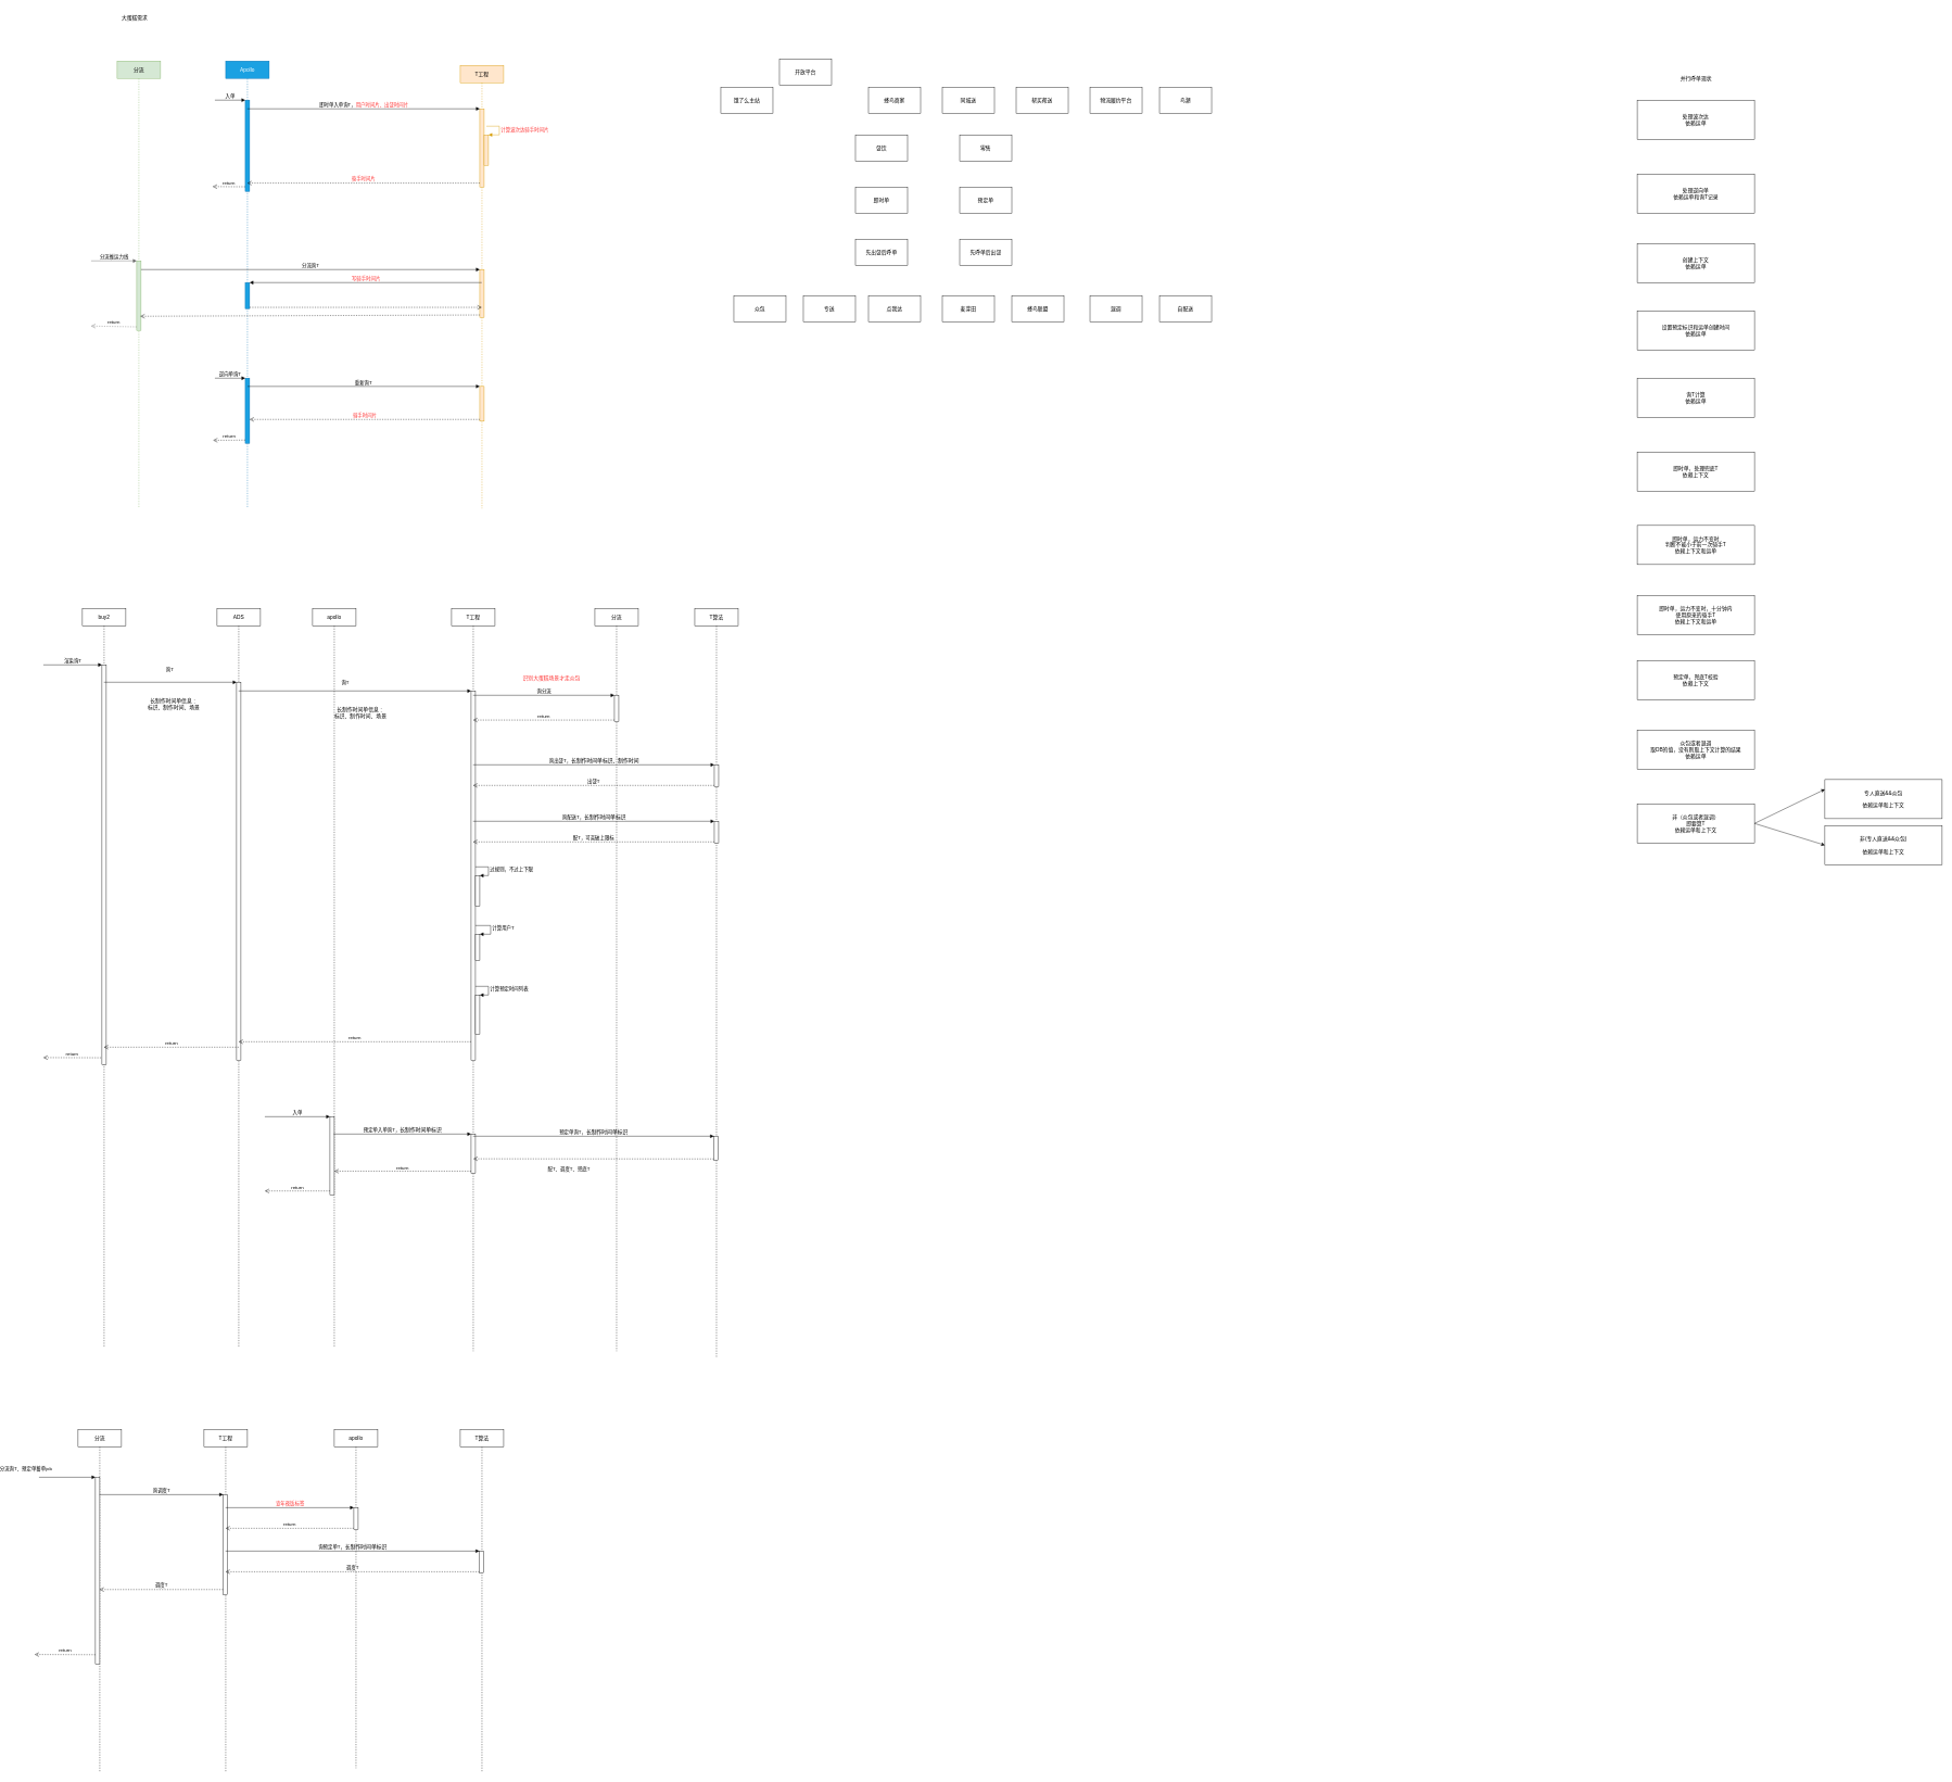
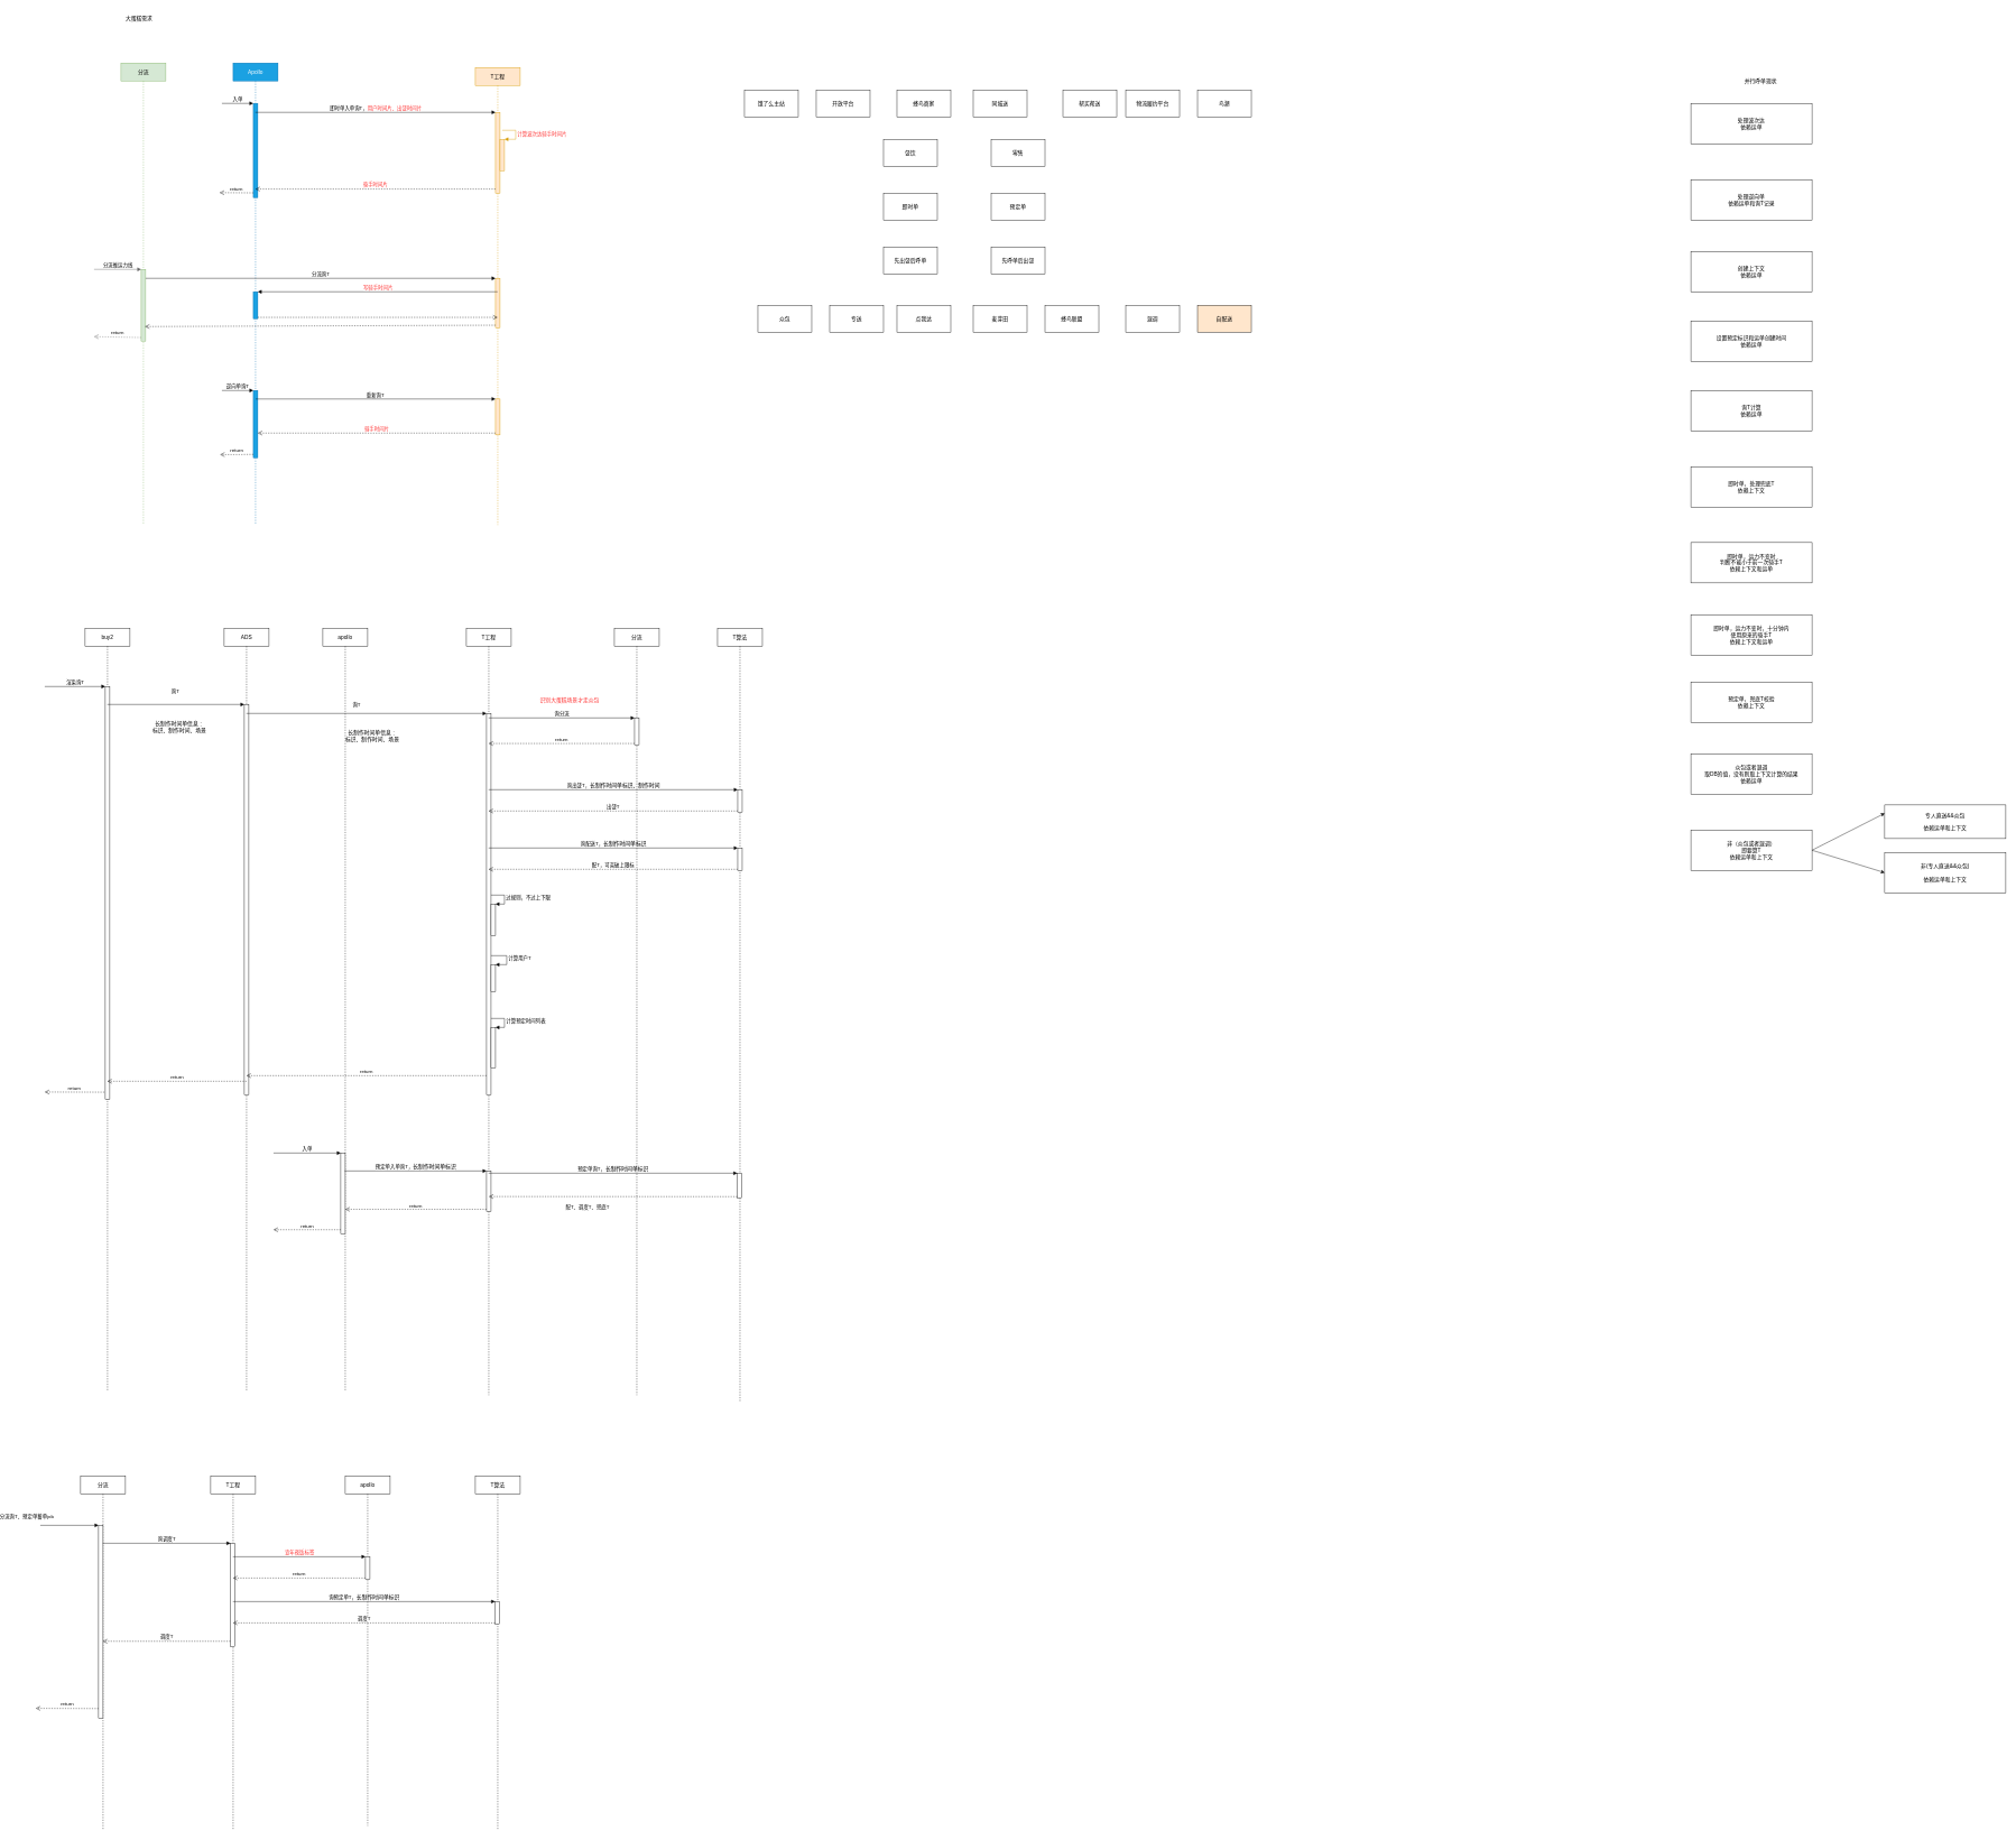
- <mxCell id="27" value="开放平台" style="whiteSpace=wrap;html=1;fontColor=#000000;" parent="1" vertex="1"><mxGeometry x="1635" y="135" width="120" height="60" as="geometry" /></mxCell>
+ <mxCell id="27" value="开放平台" style="whiteSpace=wrap;html=1;fontColor=#000000;" parent="1" vertex="1"><mxGeometry x="1660" y="200" width="120" height="60" as="geometry" /></mxCell>
- <mxCell id="112" value="并行呼单现状" style="text;html=1;align=center;verticalAlign=middle;resizable=0;points=[];autosize=1;strokeColor=none;fillColor=none;" vertex="1" parent="1"><mxGeometry x="3680" y="160" width="130" height="40" as="geometry" /></mxCell>
+ <mxCell id="112" value="并行呼单现状" style="text;html=1;align=center;verticalAlign=middle;resizable=0;points=[];autosize=1;strokeColor=none;fillColor=none;" vertex="1" parent="1"><mxGeometry x="3700" y="160" width="130" height="40" as="geometry" /></mxCell>
- <mxCell id="29" value="帮买帮送" style="whiteSpace=wrap;html=1;fontColor=#000000;" parent="1" vertex="1"><mxGeometry x="2180" y="200" width="120" height="60" as="geometry" /></mxCell>
+ <mxCell id="29" value="帮买帮送" style="whiteSpace=wrap;html=1;fontColor=#000000;" parent="1" vertex="1"><mxGeometry x="2210" y="200" width="120" height="60" as="geometry" /></mxCell>
- <mxCell id="37" value="自配送" style="whiteSpace=wrap;html=1;fontColor=#000000;" parent="1" vertex="1"><mxGeometry x="2510" y="680" width="120" height="60" as="geometry" /></mxCell>
+ <mxCell id="37" value="自配送" style="whiteSpace=wrap;html=1;fontColor=#000000;fillColor=#ffe6cc;" parent="1" vertex="1"><mxGeometry x="2510" y="680" width="120" height="60" as="geometry" /></mxCell>
- <mxCell id="121" value="专人直送&amp;amp;&amp;amp;众包&lt;br&gt;&lt;br&gt;依赖运单和上下文" style="whiteSpace=wrap;html=1;" vertex="1" parent="1"><mxGeometry x="4042" y="1794" width="270" height="90" as="geometry" /></mxCell>
+ <mxCell id="121" value="专人直送&amp;amp;&amp;amp;众包&lt;br&gt;&lt;br&gt;依赖运单和上下文" style="whiteSpace=wrap;html=1;" vertex="1" parent="1"><mxGeometry x="4042" y="1794" width="270" height="75" as="geometry" /></mxCell>
